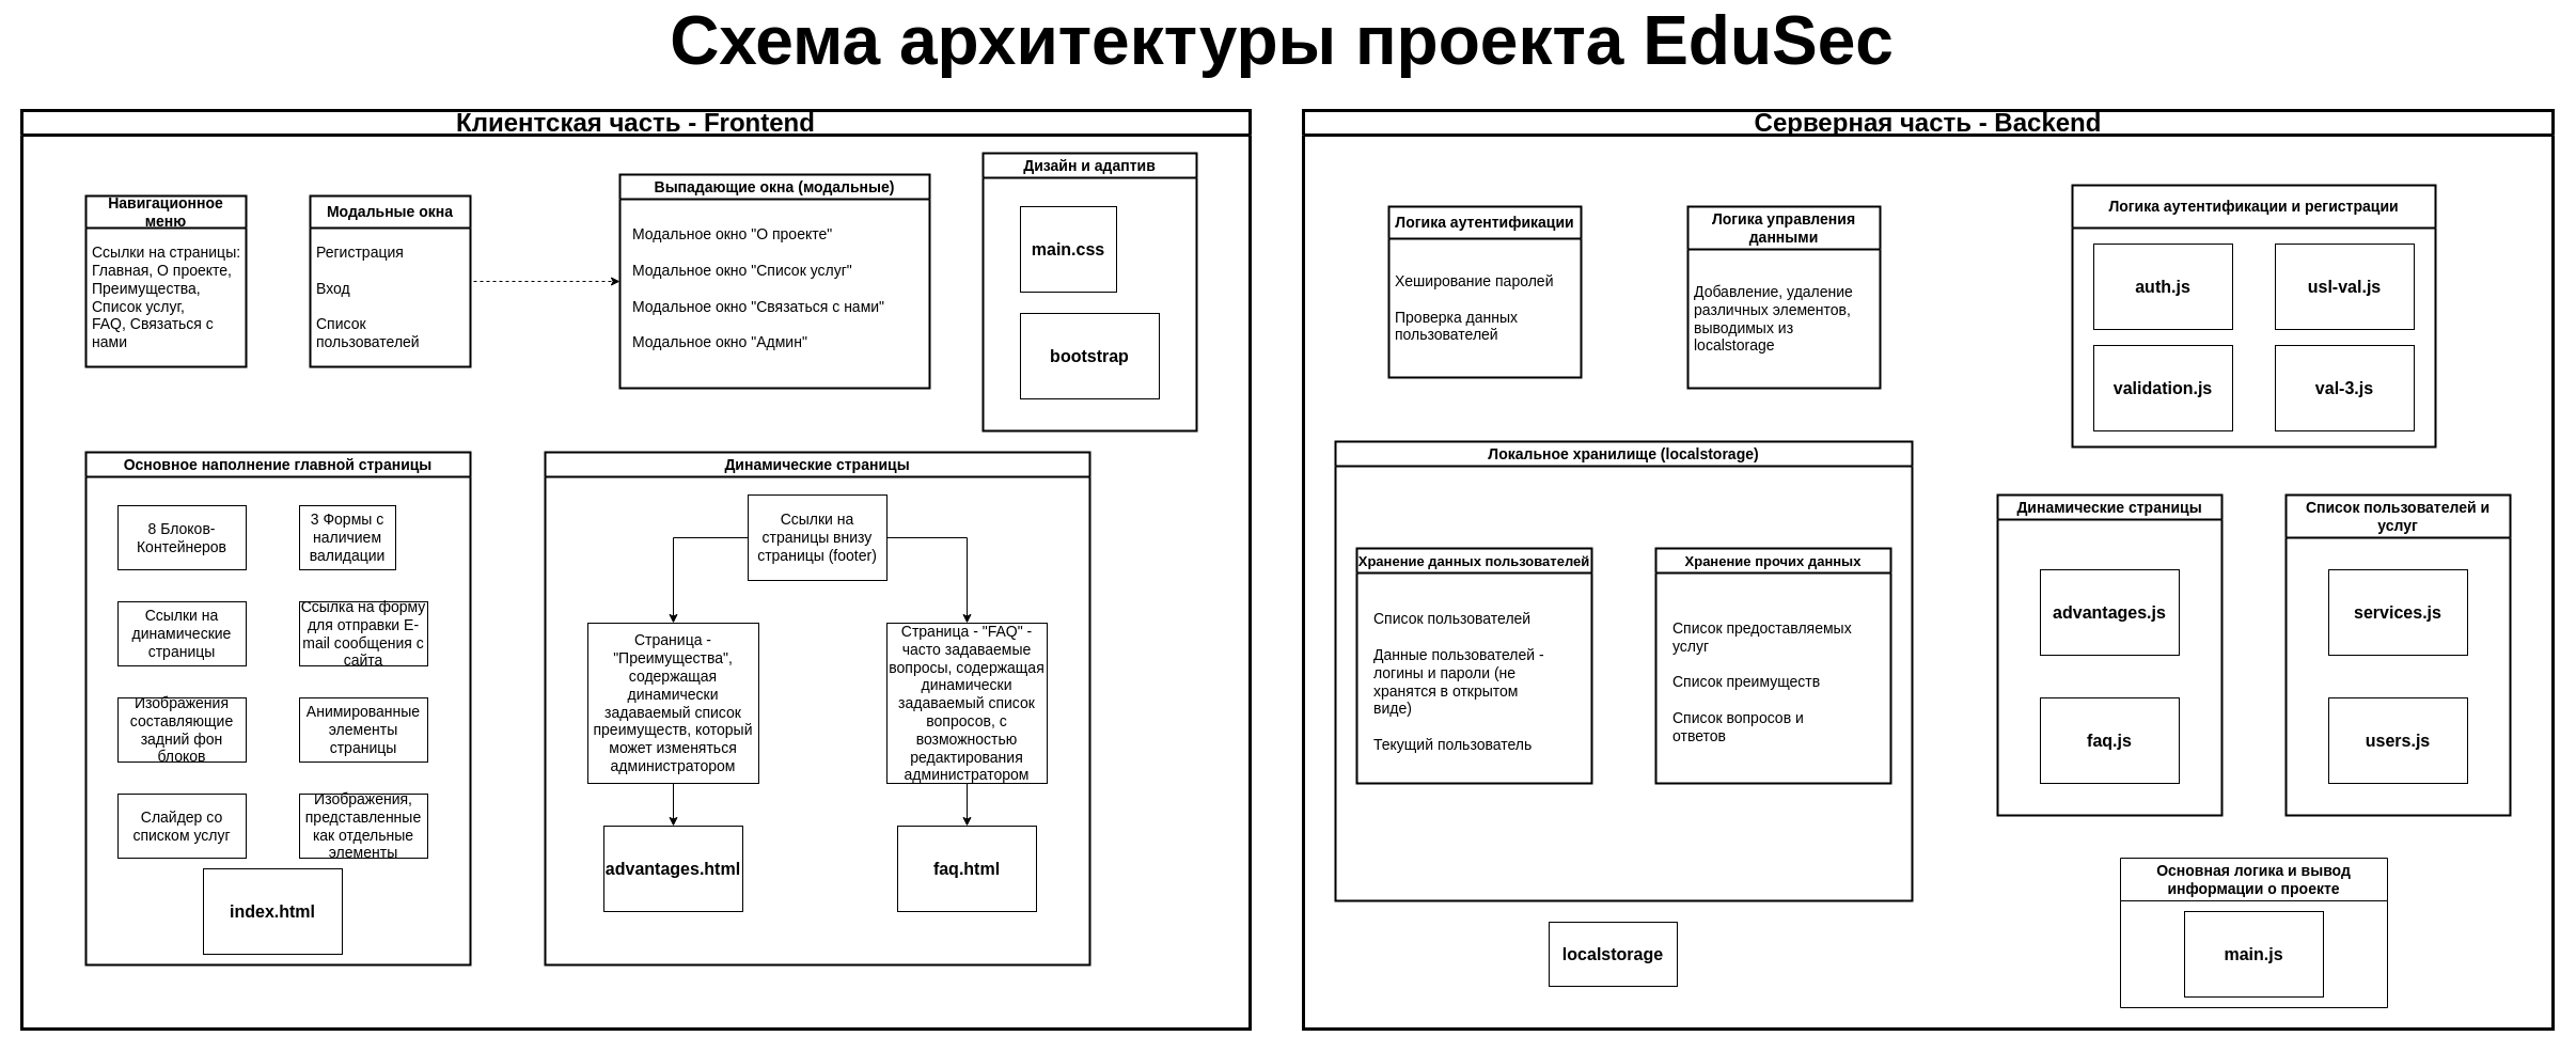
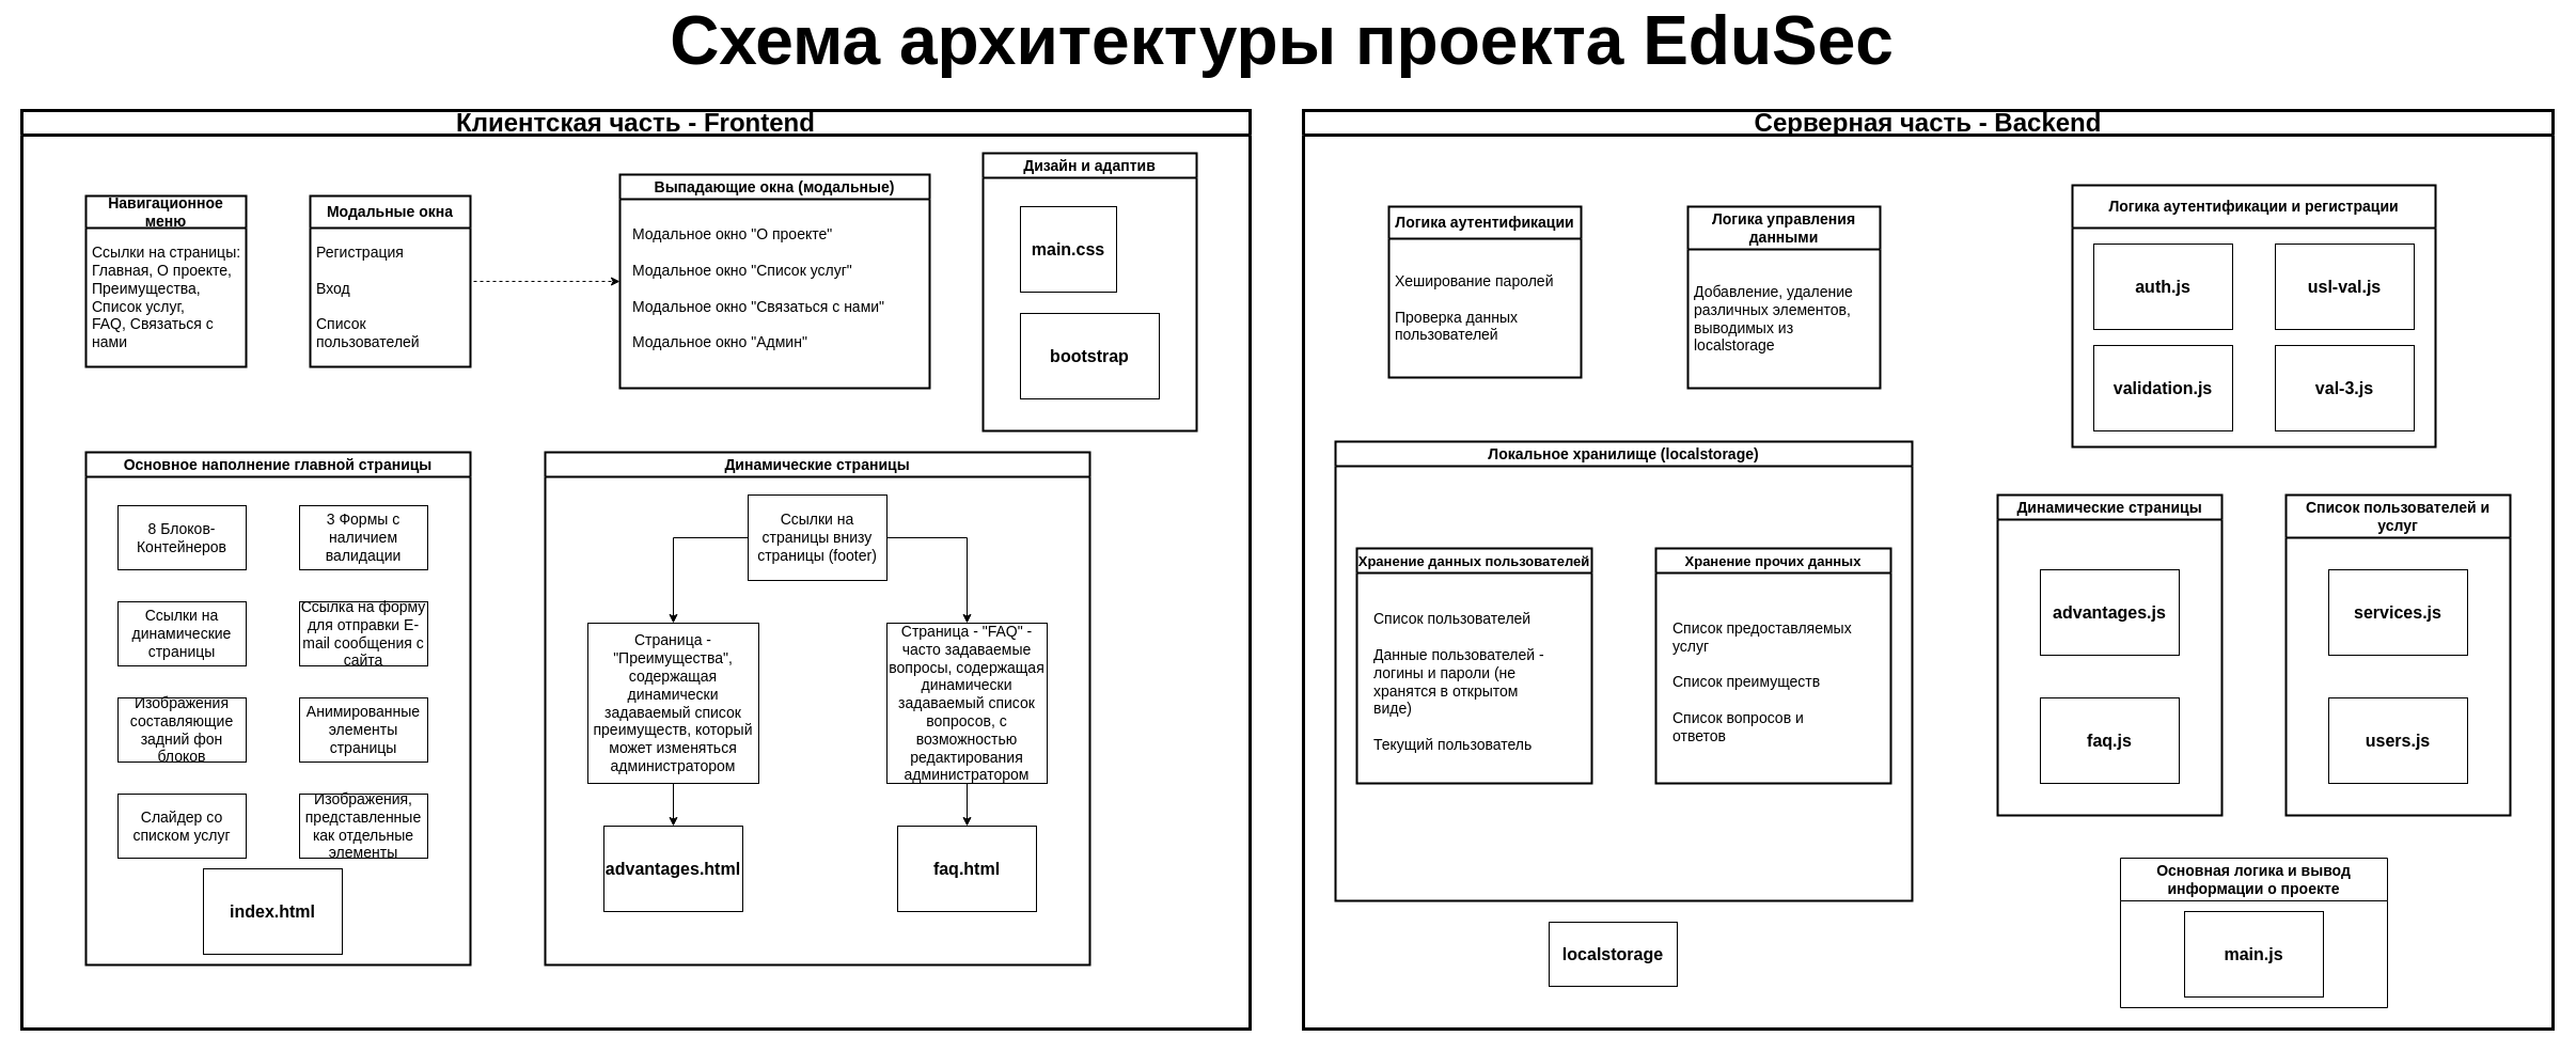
- <mxCell id="10" value="3 Формы с наличием валидации" style="rounded=0;whiteSpace=wrap;html=1;fontSize=14;" vertex="1" parent="8"><mxGeometry x="200" y="50" width="90" height="60" as="geometry" /></mxCell>
+ <mxCell id="10" value="3 Формы с наличием валидации" style="rounded=0;whiteSpace=wrap;html=1;fontSize=14;" vertex="1" parent="8"><mxGeometry x="200" y="50" width="120" height="60" as="geometry" /></mxCell>
